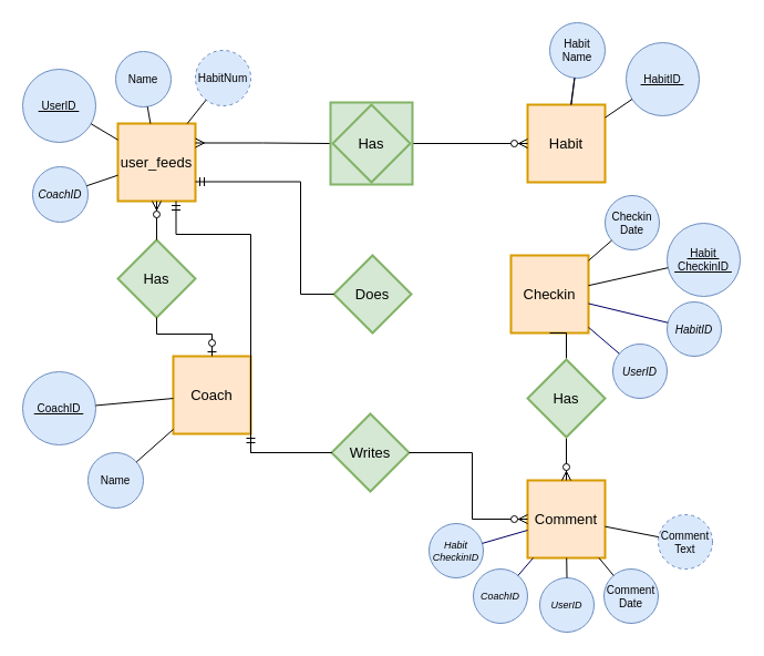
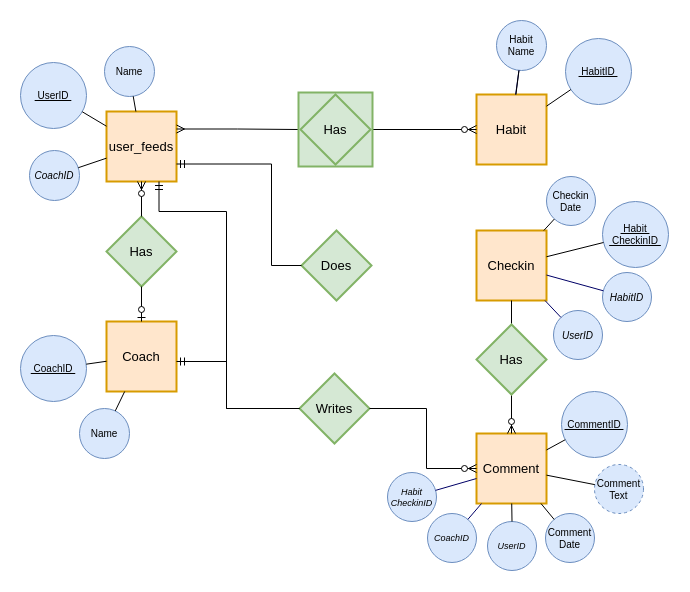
- <mxCell id="48" value="HabitNum" style="ellipse;whiteSpace=wrap;html=1;aspect=fixed;fontSize=10;fillColor=#dae8fc;strokeColor=#6c8ebf;dashed=1;" parent="1" vertex="1"><mxGeometry x="176" y="45" width="50" height="50" as="geometry" /></mxCell>
- <mxCell id="49" style="rounded=0;html=1;startArrow=none;startFill=0;endArrow=none;endFill=0;jettySize=auto;orthogonalLoop=1;fontSize=10;" parent="1" source="48" target="2" edge="1"><mxGeometry relative="1" as="geometry" /></mxCell>
- <mxCell id="12" value="Checkin" style="strokeWidth=2;whiteSpace=wrap;html=1;align=center;fontSize=13;fontFamily=Helvetica;fontColor=#000000;strokeColor=#d79b00;fillColor=#ffe6cc;" parent="1" vertex="1"><mxGeometry x="461" y="230" width="70" height="70" as="geometry" /></mxCell>
+ <mxCell id="12" value="Checkin" style="strokeWidth=2;whiteSpace=wrap;html=1;align=center;fontSize=13;fontFamily=Helvetica;fontColor=#000000;strokeColor=#d79b00;fillColor=#ffe6cc;" parent="1" vertex="1"><mxGeometry x="476" y="230" width="70" height="70" as="geometry" /></mxCell>
- <mxCell id="15" value="Coach" style="strokeWidth=2;whiteSpace=wrap;html=1;align=center;fontSize=13;fontFamily=Helvetica;fontColor=#000000;strokeColor=#d79b00;fillColor=#ffe6cc;" parent="1" vertex="1"><mxGeometry x="156" y="321" width="70" height="70" as="geometry" /></mxCell>
+ <mxCell id="15" value="Coach" style="strokeWidth=2;whiteSpace=wrap;html=1;align=center;fontSize=13;fontFamily=Helvetica;fontColor=#000000;strokeColor=#d79b00;fillColor=#ffe6cc;" parent="1" vertex="1"><mxGeometry x="106" y="321" width="70" height="70" as="geometry" /></mxCell>
+ <mxCell id="40" value="&lt;u&gt;&amp;nbsp;CommentID&amp;nbsp;&lt;/u&gt;&lt;br&gt;" style="ellipse;whiteSpace=wrap;html=1;aspect=fixed;fontSize=10;fillColor=#dae8fc;strokeColor=#6c8ebf;" parent="1" vertex="1"><mxGeometry x="561" y="391" width="66" height="66" as="geometry" /></mxCell>
+ <mxCell id="44" style="rounded=0;html=1;startArrow=none;startFill=0;endArrow=none;endFill=0;jettySize=auto;orthogonalLoop=1;fontSize=10;" parent="1" source="40" target="13" edge="1"><mxGeometry relative="1" as="geometry" /></mxCell>
